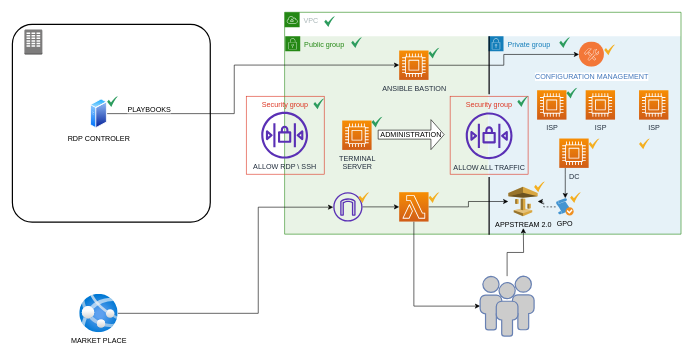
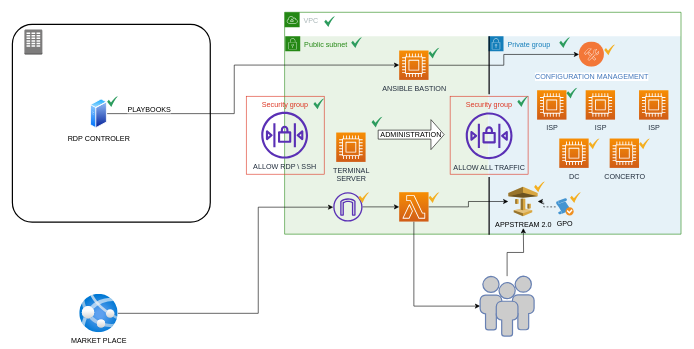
- <mxCell id="2" value="Public group" style="points=[[0,0],[0.25,0],[0.5,0],[0.75,0],[1,0],[1,0.25],[1,0.5],[1,0.75],[1,1],[0.75,1],[0.5,1],[0.25,1],[0,1],[0,0.75],[0,0.5],[0,0.25]];outlineConnect=0;gradientColor=none;html=1;whiteSpace=wrap;fontSize=12;fontStyle=0;shape=mxgraph.aws4.group;grIcon=mxgraph.aws4.group_security_group;grStroke=0;strokeColor=#248814;fillColor=#E9F3E6;verticalAlign=top;align=left;spacingLeft=30;fontColor=#248814;dashed=0;" parent="1" vertex="1"><mxGeometry x="475" y="60" width="339" height="330" as="geometry" /></mxCell>
+ <mxCell id="2" value="Public subnet" style="points=[[0,0],[0.25,0],[0.5,0],[0.75,0],[1,0],[1,0.25],[1,0.5],[1,0.75],[1,1],[0.75,1],[0.5,1],[0.25,1],[0,1],[0,0.75],[0,0.5],[0,0.25]];outlineConnect=0;gradientColor=none;html=1;whiteSpace=wrap;fontSize=12;fontStyle=0;shape=mxgraph.aws4.group;grIcon=mxgraph.aws4.group_security_group;grStroke=0;strokeColor=#248814;fillColor=#E9F3E6;verticalAlign=top;align=left;spacingLeft=30;fontColor=#248814;dashed=0;" parent="1" vertex="1"><mxGeometry x="475" y="60" width="339" height="330" as="geometry" /></mxCell>
- <mxCell id="12" value="TERMINAL&lt;br&gt;SERVER" style="outlineConnect=0;fontColor=#232F3E;gradientColor=#F78E04;gradientDirection=north;fillColor=#D05C17;strokeColor=#ffffff;dashed=0;verticalLabelPosition=bottom;verticalAlign=top;align=center;html=1;fontSize=12;fontStyle=0;aspect=fixed;shape=mxgraph.aws4.resourceIcon;resIcon=mxgraph.aws4.compute;" parent="1" vertex="1"><mxGeometry x="570" y="200.5" width="49" height="49" as="geometry" /></mxCell>
+ <mxCell id="12" value="TERMINAL&lt;br&gt;SERVER" style="outlineConnect=0;fontColor=#232F3E;gradientColor=#F78E04;gradientDirection=north;fillColor=#D05C17;strokeColor=#ffffff;dashed=0;verticalLabelPosition=bottom;verticalAlign=top;align=center;html=1;fontSize=12;fontStyle=0;aspect=fixed;shape=mxgraph.aws4.resourceIcon;resIcon=mxgraph.aws4.compute;" parent="1" vertex="1"><mxGeometry x="560" y="220.5" width="49" height="49" as="geometry" /></mxCell>
+ <mxCell id="7" value="CONCERTO" style="outlineConnect=0;fontColor=#232F3E;gradientColor=#F78E04;gradientDirection=north;fillColor=#D05C17;strokeColor=#ffffff;dashed=0;verticalLabelPosition=bottom;verticalAlign=top;align=center;html=1;fontSize=12;fontStyle=0;aspect=fixed;shape=mxgraph.aws4.resourceIcon;resIcon=mxgraph.aws4.compute;" parent="1" vertex="1"><mxGeometry x="1016" y="230.5" width="49" height="49" as="geometry" /></mxCell>
- <mxCell id="8" style="edgeStyle=orthogonalEdgeStyle;rounded=0;orthogonalLoop=1;jettySize=auto;html=1;" edge="1" parent="1" source="9" target="36"><mxGeometry relative="1" as="geometry"><Array as="points"><mxPoint x="942" y="290" /><mxPoint x="942" y="290" /></Array></mxGeometry></mxCell>
